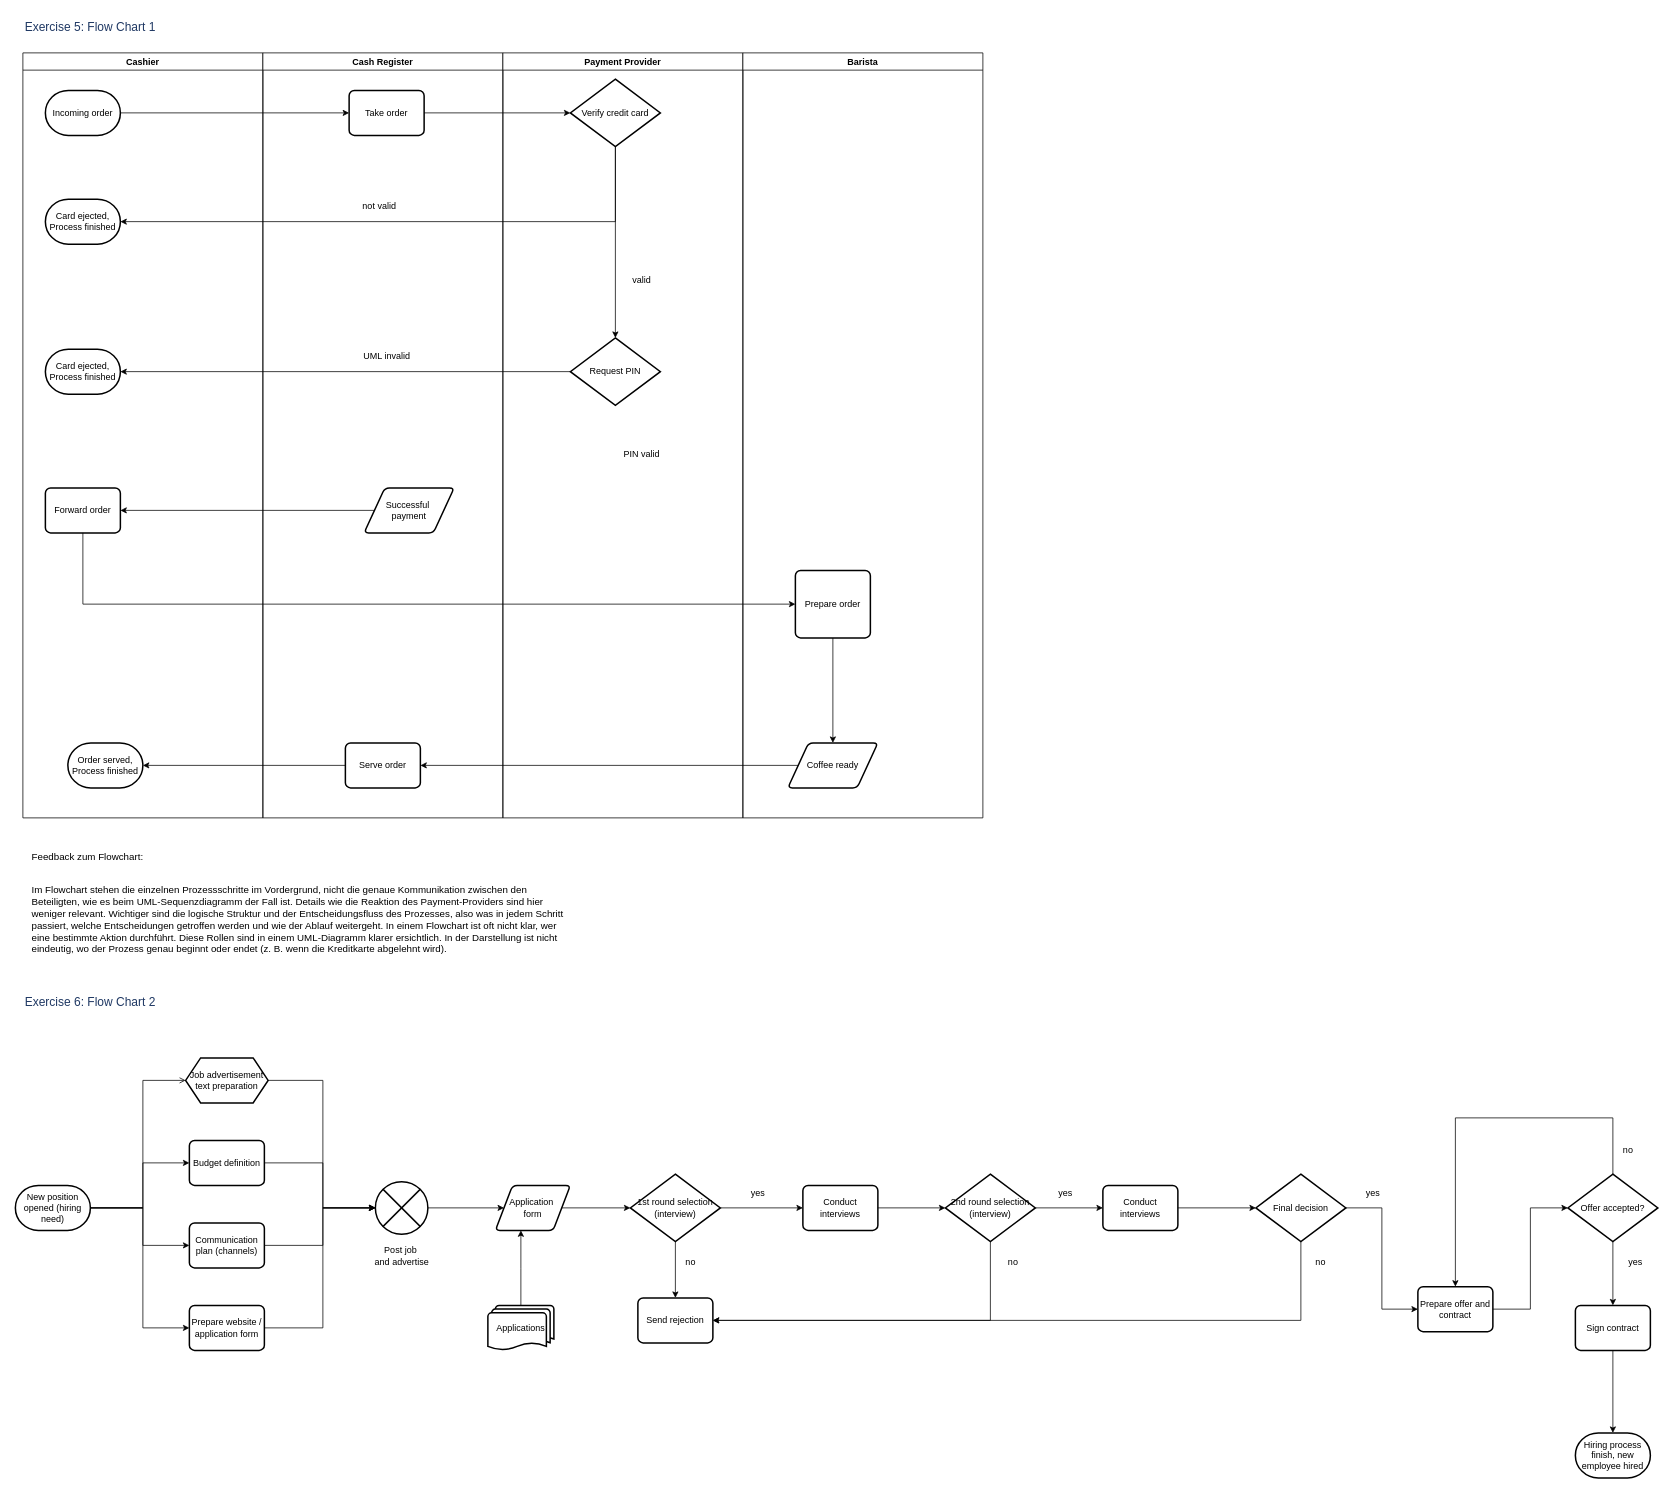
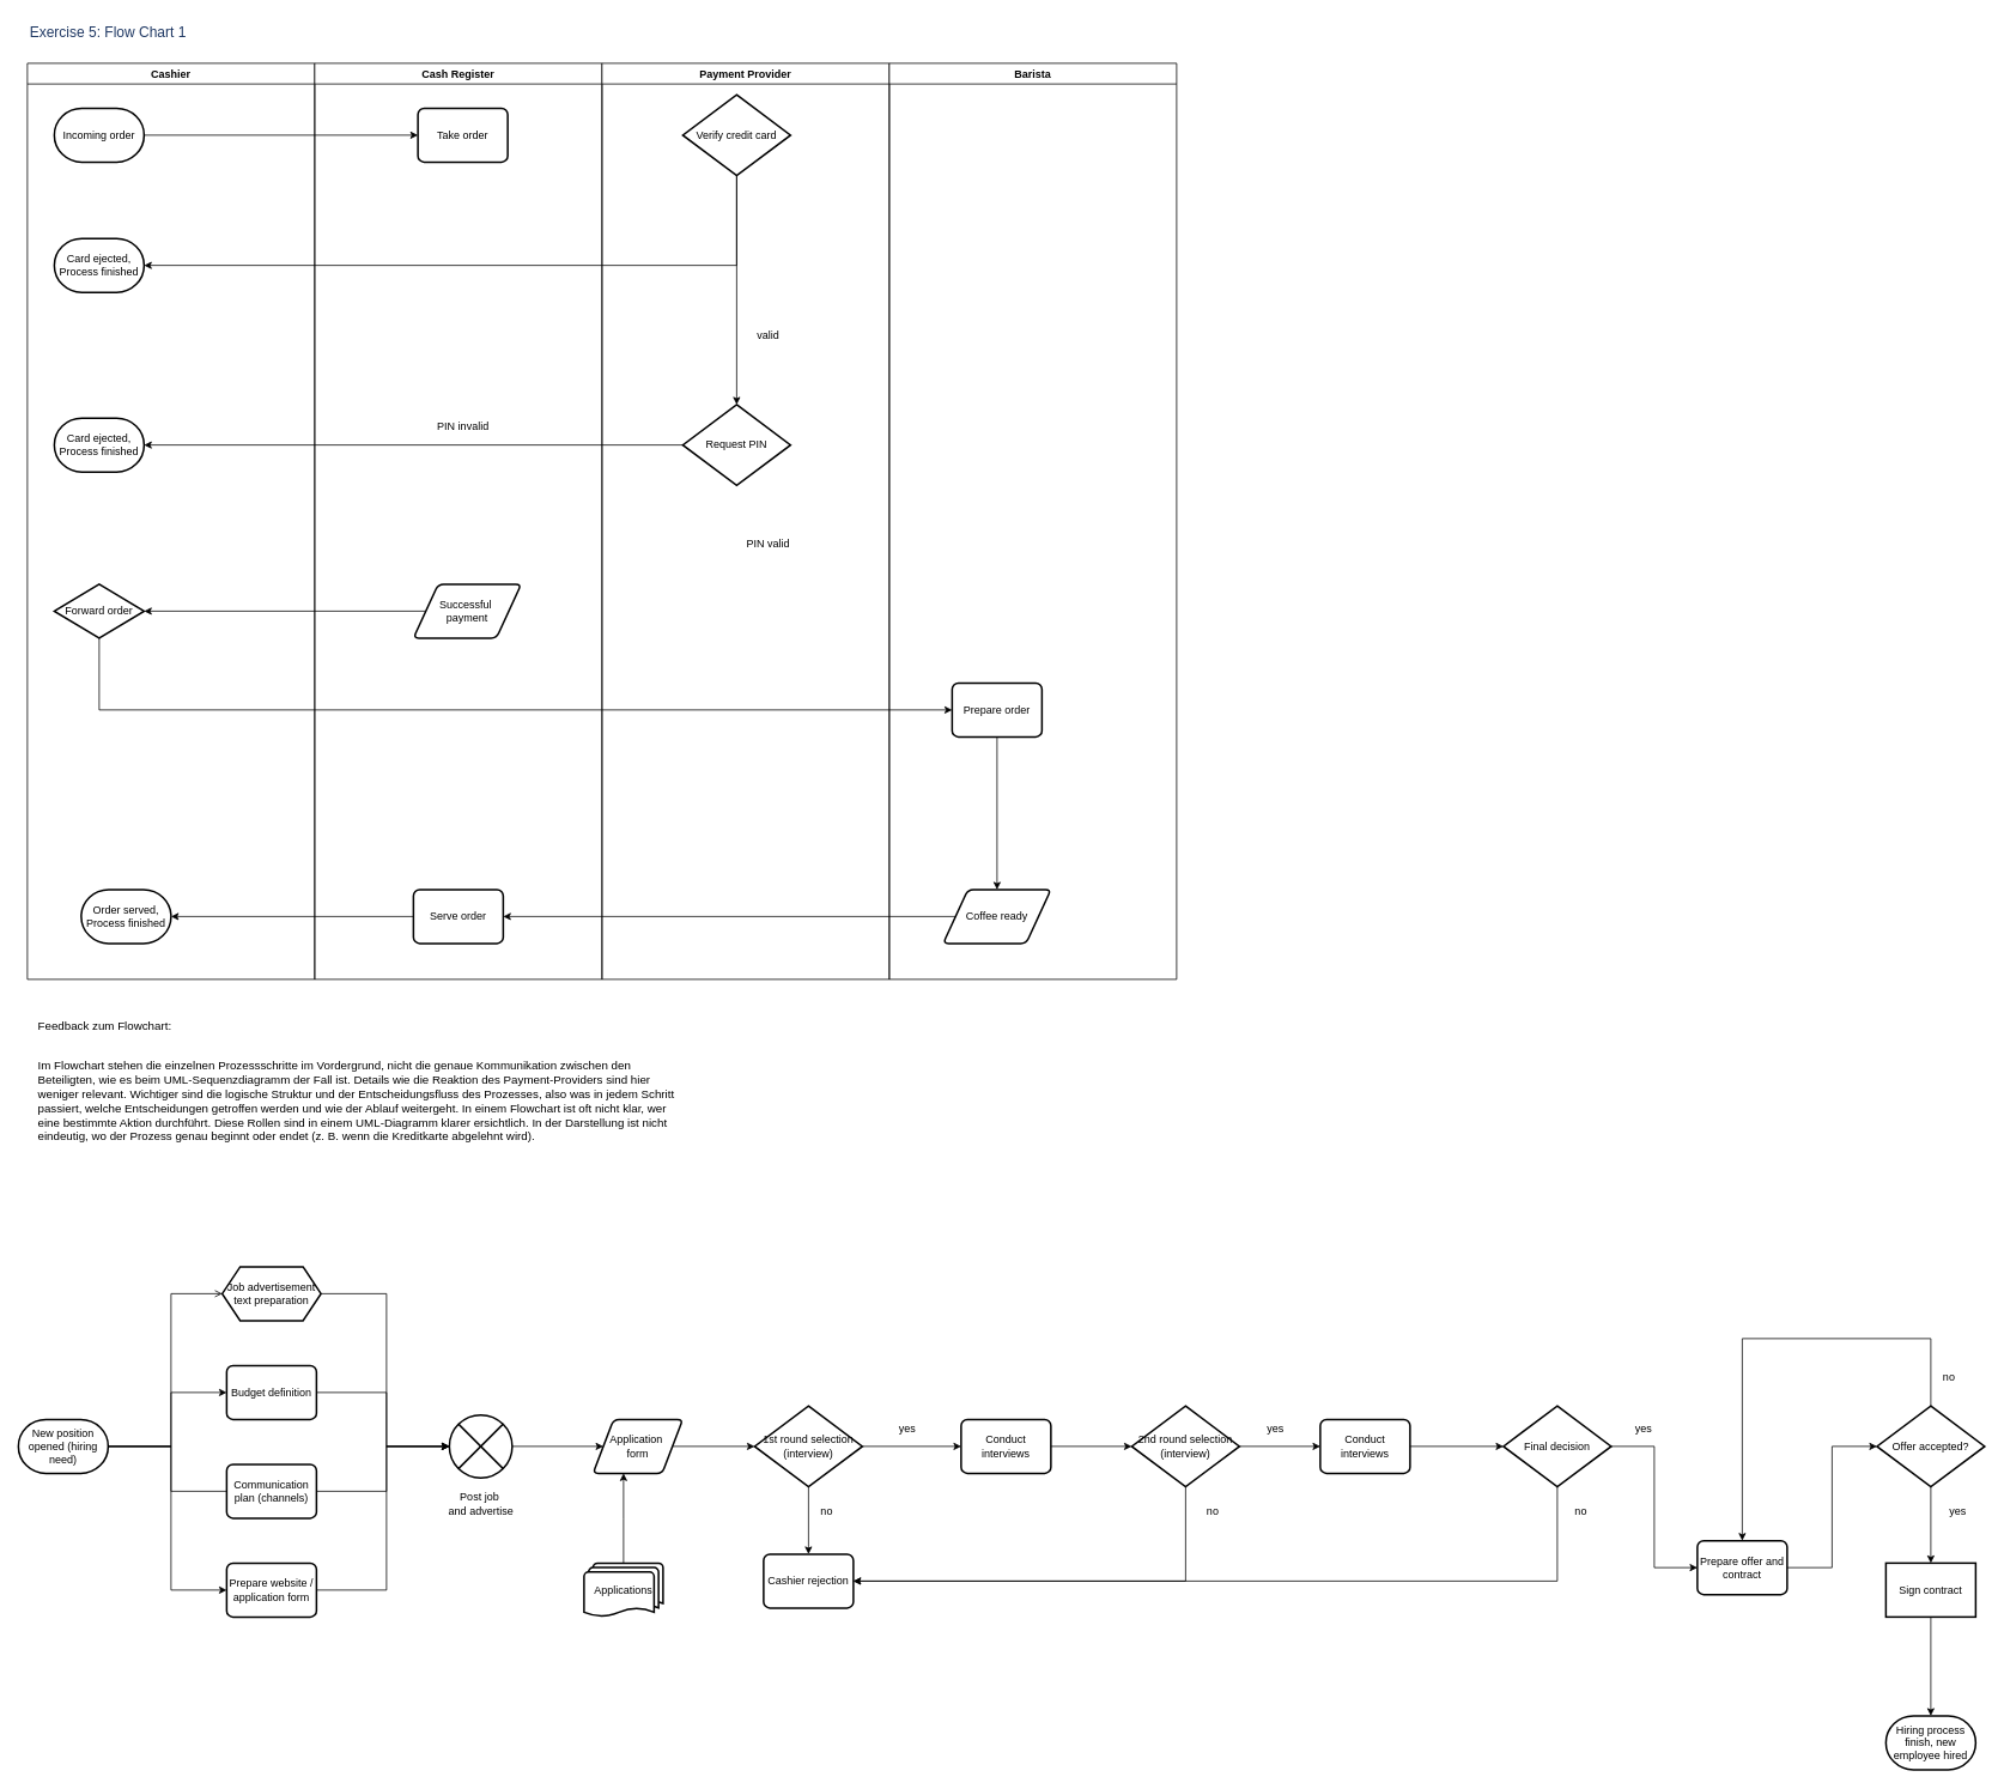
- <mxCell id="26" style="edgeStyle=orthogonalEdgeStyle;rounded=0;orthogonalLoop=1;jettySize=auto;html=1;exitX=1;exitY=0.5;exitDx=0;exitDy=0;entryX=0;entryY=0.5;entryDx=0;entryDy=0;entryPerimeter=0;" edge="1" parent="1" source="9" target="15"><mxGeometry relative="1" as="geometry" /></mxCell>
- <mxCell id="10" value="not valid" style="text;html=1;align=center;verticalAlign=middle;resizable=0;points=[];autosize=1;strokeColor=none;fillColor=none;" vertex="1" parent="8"><mxGeometry x="120" y="190" width="70" height="30" as="geometry" /></mxCell>
- <mxCell id="11" value="UML invalid" style="text;html=1;align=center;verticalAlign=middle;resizable=0;points=[];autosize=1;strokeColor=none;fillColor=none;" vertex="1" parent="8"><mxGeometry x="125" y="390" width="80" height="30" as="geometry" /></mxCell>
+ <mxCell id="11" value="PIN invalid" style="text;html=1;align=center;verticalAlign=middle;resizable=0;points=[];autosize=1;strokeColor=none;fillColor=none;" vertex="1" parent="8"><mxGeometry x="125" y="390" width="80" height="30" as="geometry" /></mxCell>
- <mxCell id="7" value="Forward order" style="rounded=1;whiteSpace=wrap;html=1;absoluteArcSize=1;arcSize=14;strokeWidth=2;" vertex="1" parent="2"><mxGeometry x="30" y="580" width="100" height="60" as="geometry" /></mxCell>
+ <mxCell id="7" value="Forward order" style="rhombus;whiteSpace=wrap;html=1;absoluteArcSize=1;arcSize=14;strokeWidth=2;" vertex="1" parent="2"><mxGeometry x="30" y="580" width="100" height="60" as="geometry" /></mxCell>
- <mxCell id="12" value="Successful&amp;nbsp;&lt;div&gt;payment&lt;/div&gt;" style="shape=parallelogram;html=1;strokeWidth=2;perimeter=parallelogramPerimeter;whiteSpace=wrap;rounded=1;arcSize=12;size=0.23;" vertex="1" parent="8"><mxGeometry x="135" y="580" width="120" height="60" as="geometry" /></mxCell>
+ <mxCell id="12" value="Successful&amp;nbsp;&lt;div&gt;payment&lt;/div&gt;" style="shape=parallelogram;html=1;strokeWidth=2;perimeter=parallelogramPerimeter;whiteSpace=wrap;rounded=1;arcSize=12;size=0.23;" vertex="1" parent="8"><mxGeometry x="110" y="580" width="120" height="60" as="geometry" /></mxCell>
- <mxCell id="23" value="Prepare order" style="rounded=1;whiteSpace=wrap;html=1;absoluteArcSize=1;arcSize=14;strokeWidth=2;" vertex="1" parent="20"><mxGeometry x="70" y="690" width="100" height="90" as="geometry" /></mxCell>
+ <mxCell id="23" value="Prepare order" style="rounded=1;whiteSpace=wrap;html=1;absoluteArcSize=1;arcSize=14;strokeWidth=2;" vertex="1" parent="20"><mxGeometry x="70" y="690" width="100" height="60" as="geometry" /></mxCell>
- <mxCell id="34" value="&lt;span style=&quot;text-align: start;&quot; id=&quot;docs-internal-guid-c35cb56e-7fff-977a-4dba-418032188825&quot;&gt;&lt;span style=&quot;font-size: 12pt; font-family: Calibri, sans-serif; color: rgb(31, 56, 99); font-variant-ligatures: normal; font-variant-alternates: normal; font-variant-numeric: normal; font-variant-east-asian: normal; font-variant-position: normal; vertical-align: baseline; white-space: pre-wrap;&quot;&gt;Exercise 6: Flow Chart 2&lt;/span&gt;&lt;/span&gt;" style="text;html=1;align=center;verticalAlign=middle;whiteSpace=wrap;rounded=0;" vertex="1" parent="1"><mxGeometry x="30" y="1320" width="180" height="30" as="geometry" /></mxCell>
- <mxCell id="37" style="edgeStyle=orthogonalEdgeStyle;rounded=0;orthogonalLoop=1;jettySize=auto;html=1;entryX=0;entryY=0.5;entryDx=0;entryDy=0;" edge="1" parent="1" source="39" target="42"><mxGeometry relative="1" as="geometry"><Array as="points"><mxPoint x="190" y="1610" /><mxPoint x="190" y="1660" /></Array></mxGeometry></mxCell>
+ <mxCell id="37" style="edgeStyle=orthogonalEdgeStyle;rounded=0;orthogonalLoop=1;jettySize=auto;html=1;entryX=0;entryY=0.5;entryDx=0;entryDy=0;endArrow=none;" edge="1" parent="1" source="39" target="42"><mxGeometry relative="1" as="geometry"><Array as="points"><mxPoint x="190" y="1610" /><mxPoint x="190" y="1660" /></Array></mxGeometry></mxCell>
- <mxCell id="60" value="Send rejection" style="rounded=1;whiteSpace=wrap;html=1;absoluteArcSize=1;arcSize=14;strokeWidth=2;" vertex="1" parent="1"><mxGeometry x="850" y="1730" width="100" height="60" as="geometry" /></mxCell>
+ <mxCell id="60" value="Cashier rejection" style="rounded=1;whiteSpace=wrap;html=1;absoluteArcSize=1;arcSize=14;strokeWidth=2;" vertex="1" parent="1"><mxGeometry x="850" y="1730" width="100" height="60" as="geometry" /></mxCell>
- <mxCell id="82" value="Sign contract" style="rounded=1;whiteSpace=wrap;html=1;absoluteArcSize=1;arcSize=14;strokeWidth=2;" vertex="1" parent="1"><mxGeometry x="2100" y="1740" width="100" height="60" as="geometry" /></mxCell>
+ <mxCell id="82" value="Sign contract" style="whiteSpace=wrap;html=1;absoluteArcSize=1;arcSize=14;strokeWidth=2;rounded=0;" vertex="1" parent="1"><mxGeometry x="2100" y="1740" width="100" height="60" as="geometry" /></mxCell>
